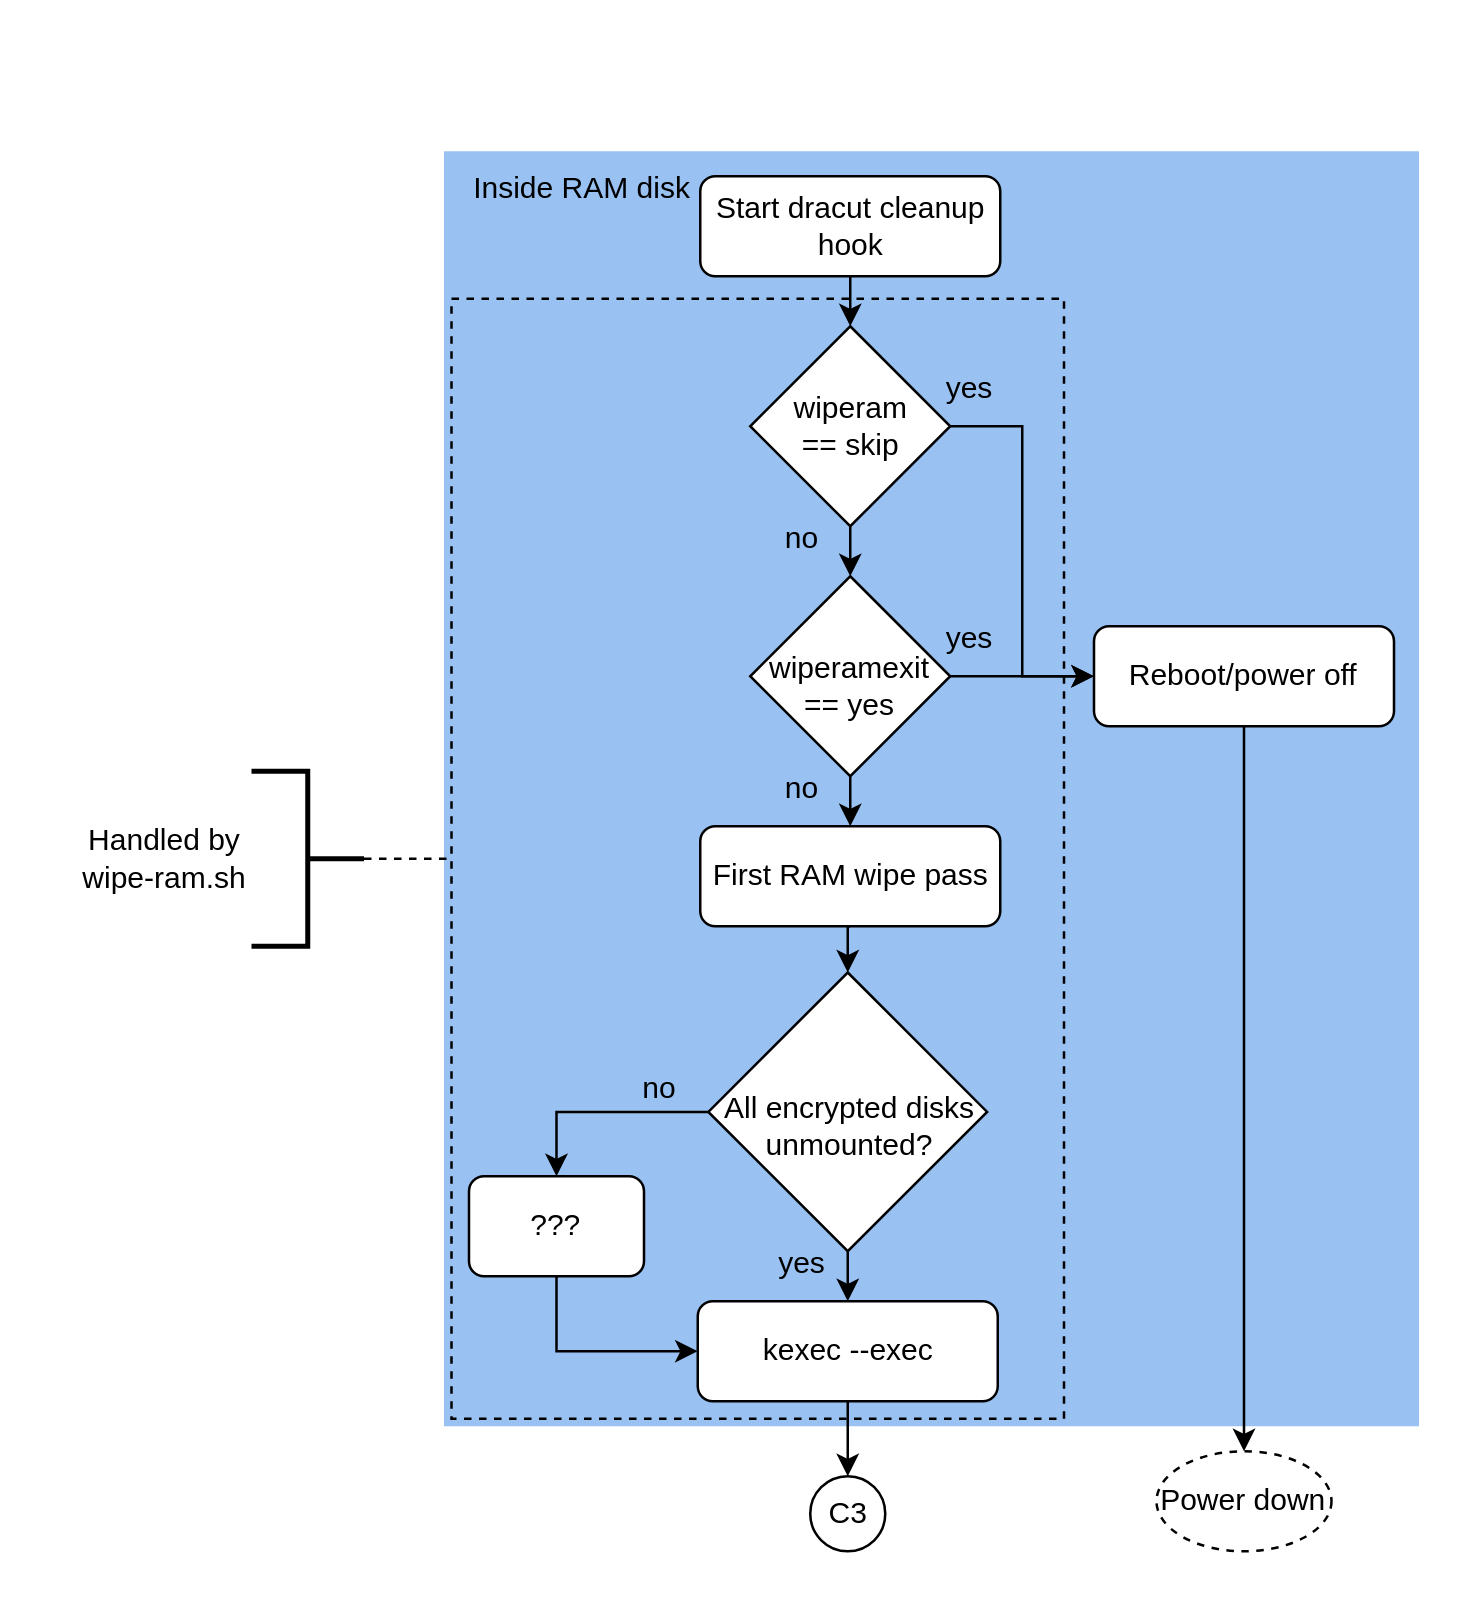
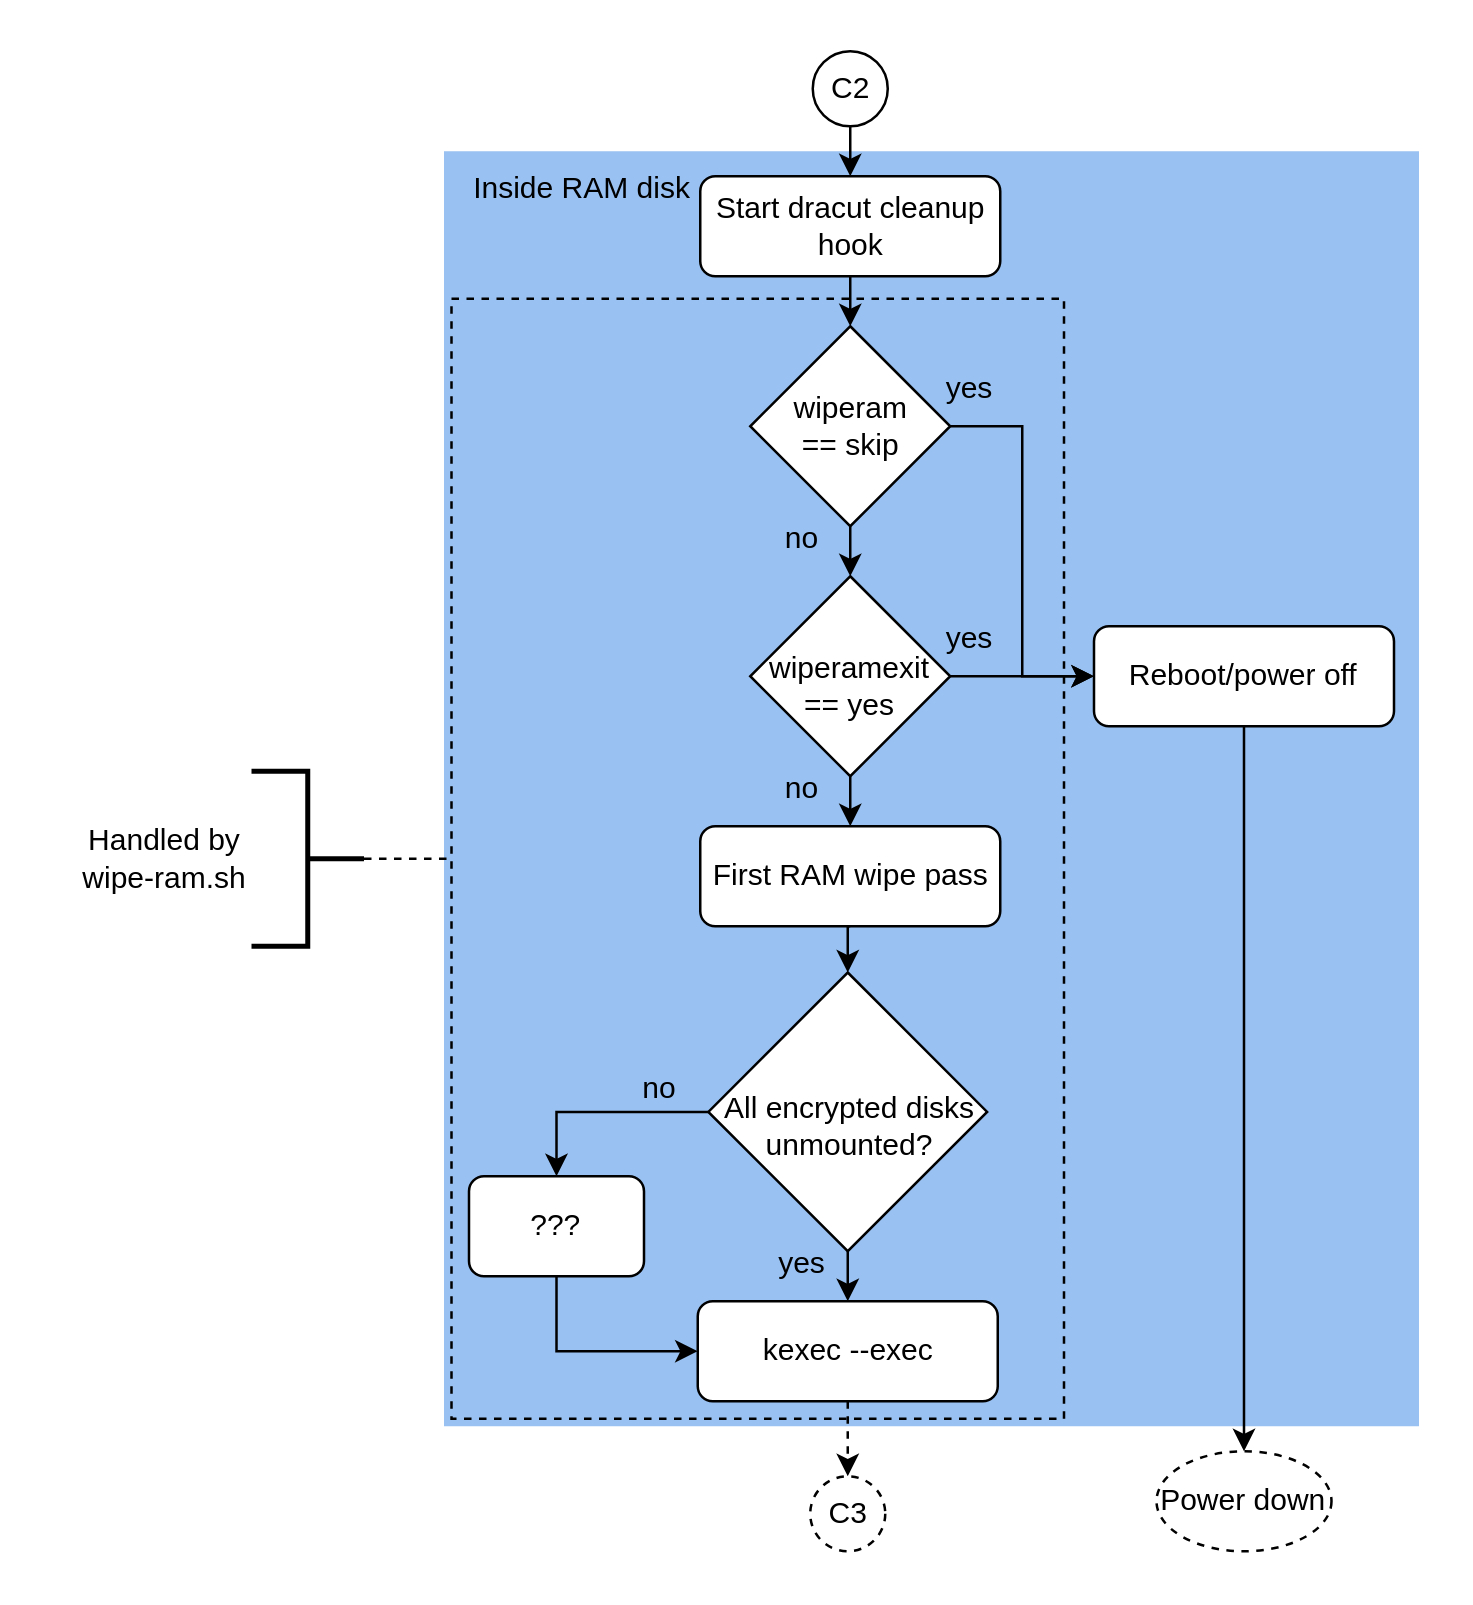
+ <mxCell id="33" value="C2" style="ellipse;whiteSpace=wrap;html=1;aspect=fixed;" vertex="1" parent="1"><mxGeometry x="324.5" y="20" width="30" height="30" as="geometry" /></mxCell>
+ <mxCell id="32" style="edgeStyle=orthogonalEdgeStyle;rounded=0;orthogonalLoop=1;jettySize=auto;html=1;exitX=0.5;exitY=1;exitDx=0;exitDy=0;entryX=0.5;entryY=0;entryDx=0;entryDy=0;" edge="1" parent="1" source="33" target="4"><mxGeometry relative="1" as="geometry" /></mxCell>
- <mxCell id="22" style="edgeStyle=orthogonalEdgeStyle;rounded=0;orthogonalLoop=1;jettySize=auto;html=1;exitX=0.5;exitY=1;exitDx=0;exitDy=0;entryX=0.5;entryY=0;entryDx=0;entryDy=0;" edge="1" parent="1" source="23" target="34"><mxGeometry relative="1" as="geometry" /></mxCell>
+ <mxCell id="22" style="edgeStyle=orthogonalEdgeStyle;rounded=0;orthogonalLoop=1;jettySize=auto;html=1;exitX=0.5;exitY=1;exitDx=0;exitDy=0;entryX=0.5;entryY=0;entryDx=0;entryDy=0;dashed=1;" edge="1" parent="1" source="23" target="34"><mxGeometry relative="1" as="geometry" /></mxCell>
- <mxCell id="34" value="C3" style="ellipse;whiteSpace=wrap;html=1;aspect=fixed;" vertex="1" parent="1"><mxGeometry x="323.5" y="590" width="30" height="30" as="geometry" /></mxCell>
+ <mxCell id="34" value="C3" style="ellipse;whiteSpace=wrap;html=1;aspect=fixed;dashed=1;" vertex="1" parent="1"><mxGeometry x="323.5" y="590" width="30" height="30" as="geometry" /></mxCell>
